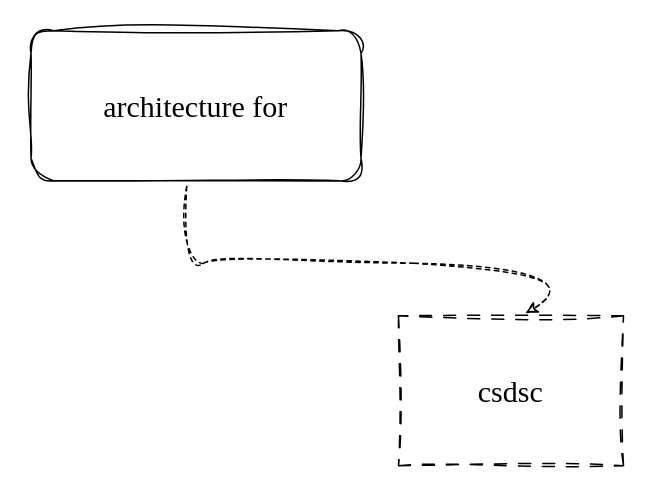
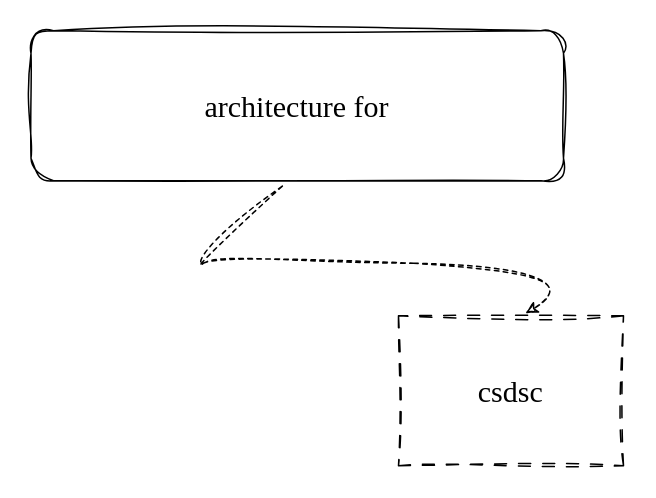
- <mxCell id="2" value="architecture for" style="rounded=1;whiteSpace=wrap;html=1;sketch=1;hachureGap=4;jiggle=2;curveFitting=1;fontFamily=Architects Daughter;fontSource=https%3A%2F%2Ffonts.googleapis.com%2Fcss%3Ffamily%3DArchitects%2BDaughter;fontSize=20;" vertex="1" parent="1"><mxGeometry x="20" y="20" width="220" height="100" as="geometry" /></mxCell>
+ <mxCell id="2" value="architecture for" style="rounded=1;whiteSpace=wrap;html=1;sketch=1;hachureGap=4;jiggle=2;curveFitting=1;fontFamily=Architects Daughter;fontSource=https%3A%2F%2Ffonts.googleapis.com%2Fcss%3Ffamily%3DArchitects%2BDaughter;fontSize=20;" vertex="1" parent="1"><mxGeometry x="20" y="20" width="355" height="100" as="geometry" /></mxCell>
